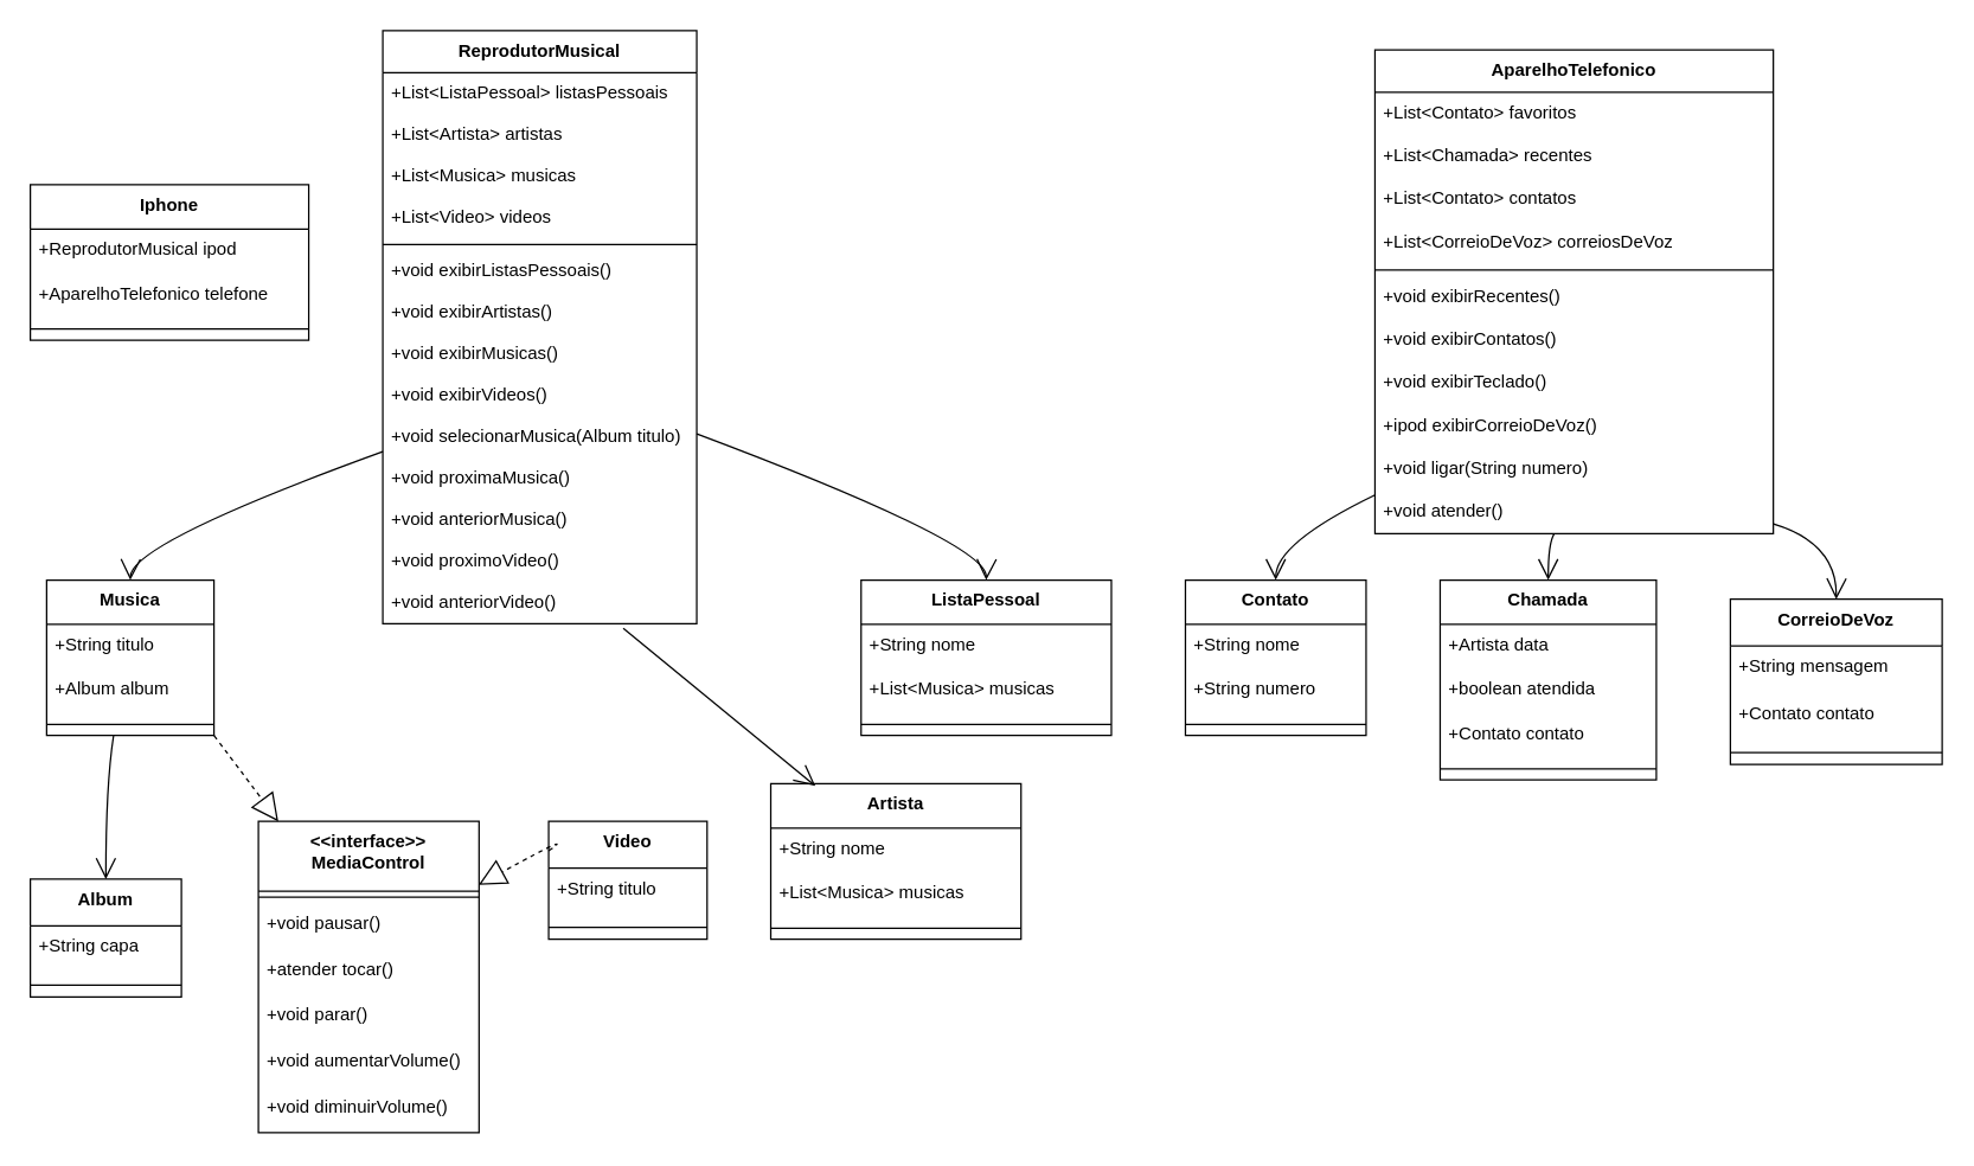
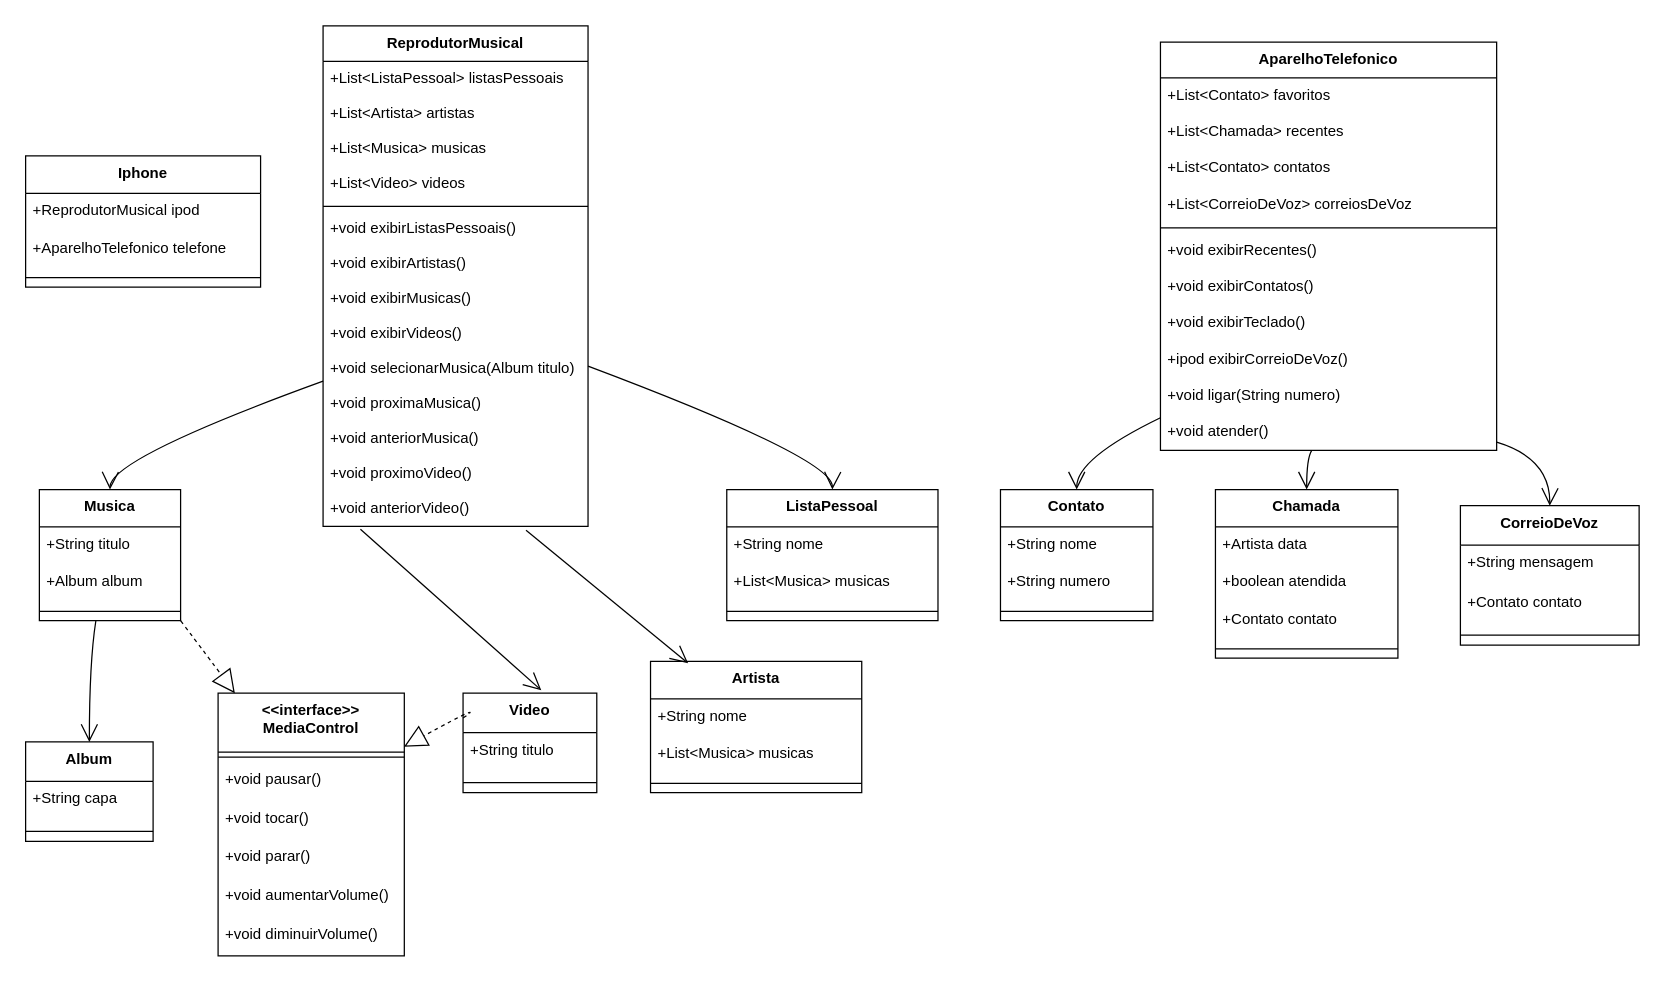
+ <mxCell id="80" value="" style="curved=1;startArrow=none;endArrow=open;endSize=12;exitX=0.141;exitY=1.084;entryX=0.585;entryY=-0.03;rounded=0;exitDx=0;exitDy=0;exitPerimeter=0;entryDx=0;entryDy=0;entryPerimeter=0;" edge="1" parent="1" source="20" target="40"><mxGeometry relative="1" as="geometry"><Array as="points" /><mxPoint x="268.004" y="346.459" as="sourcePoint" /><mxPoint x="277.72" y="399.4" as="targetPoint" /></mxGeometry></mxCell>
- <mxCell id="67" value="+atender tocar()" style="text;strokeColor=none;fillColor=none;align=left;verticalAlign=top;spacingLeft=4;spacingRight=4;overflow=hidden;rotatable=0;points=[[0,0.5],[1,0.5]];portConstraint=eastwest;" vertex="1" parent="64"><mxGeometry y="86.1" width="149" height="31" as="geometry" /></mxCell>
+ <mxCell id="67" value="+void tocar()" style="text;strokeColor=none;fillColor=none;align=left;verticalAlign=top;spacingLeft=4;spacingRight=4;overflow=hidden;rotatable=0;points=[[0,0.5],[1,0.5]];portConstraint=eastwest;" vertex="1" parent="64"><mxGeometry y="86.1" width="149" height="31" as="geometry" /></mxCell>
